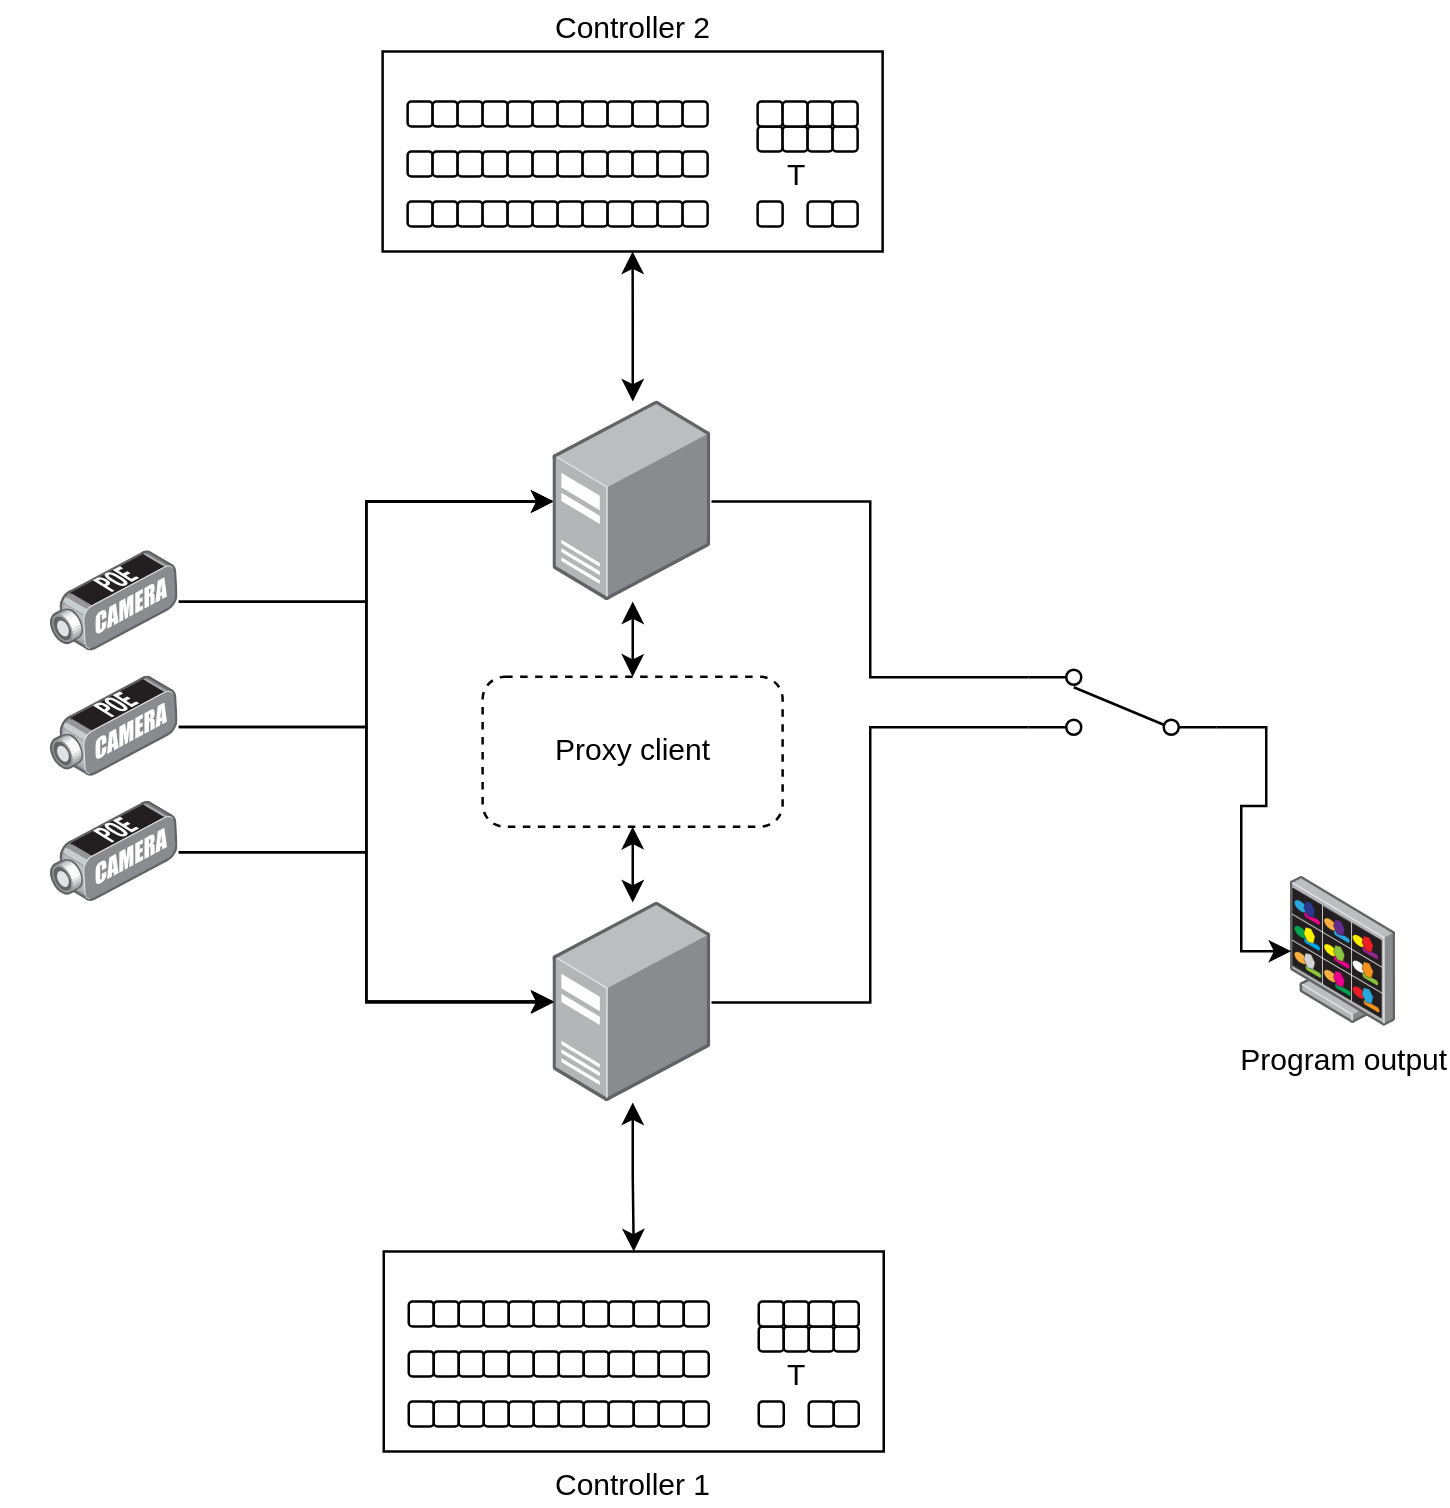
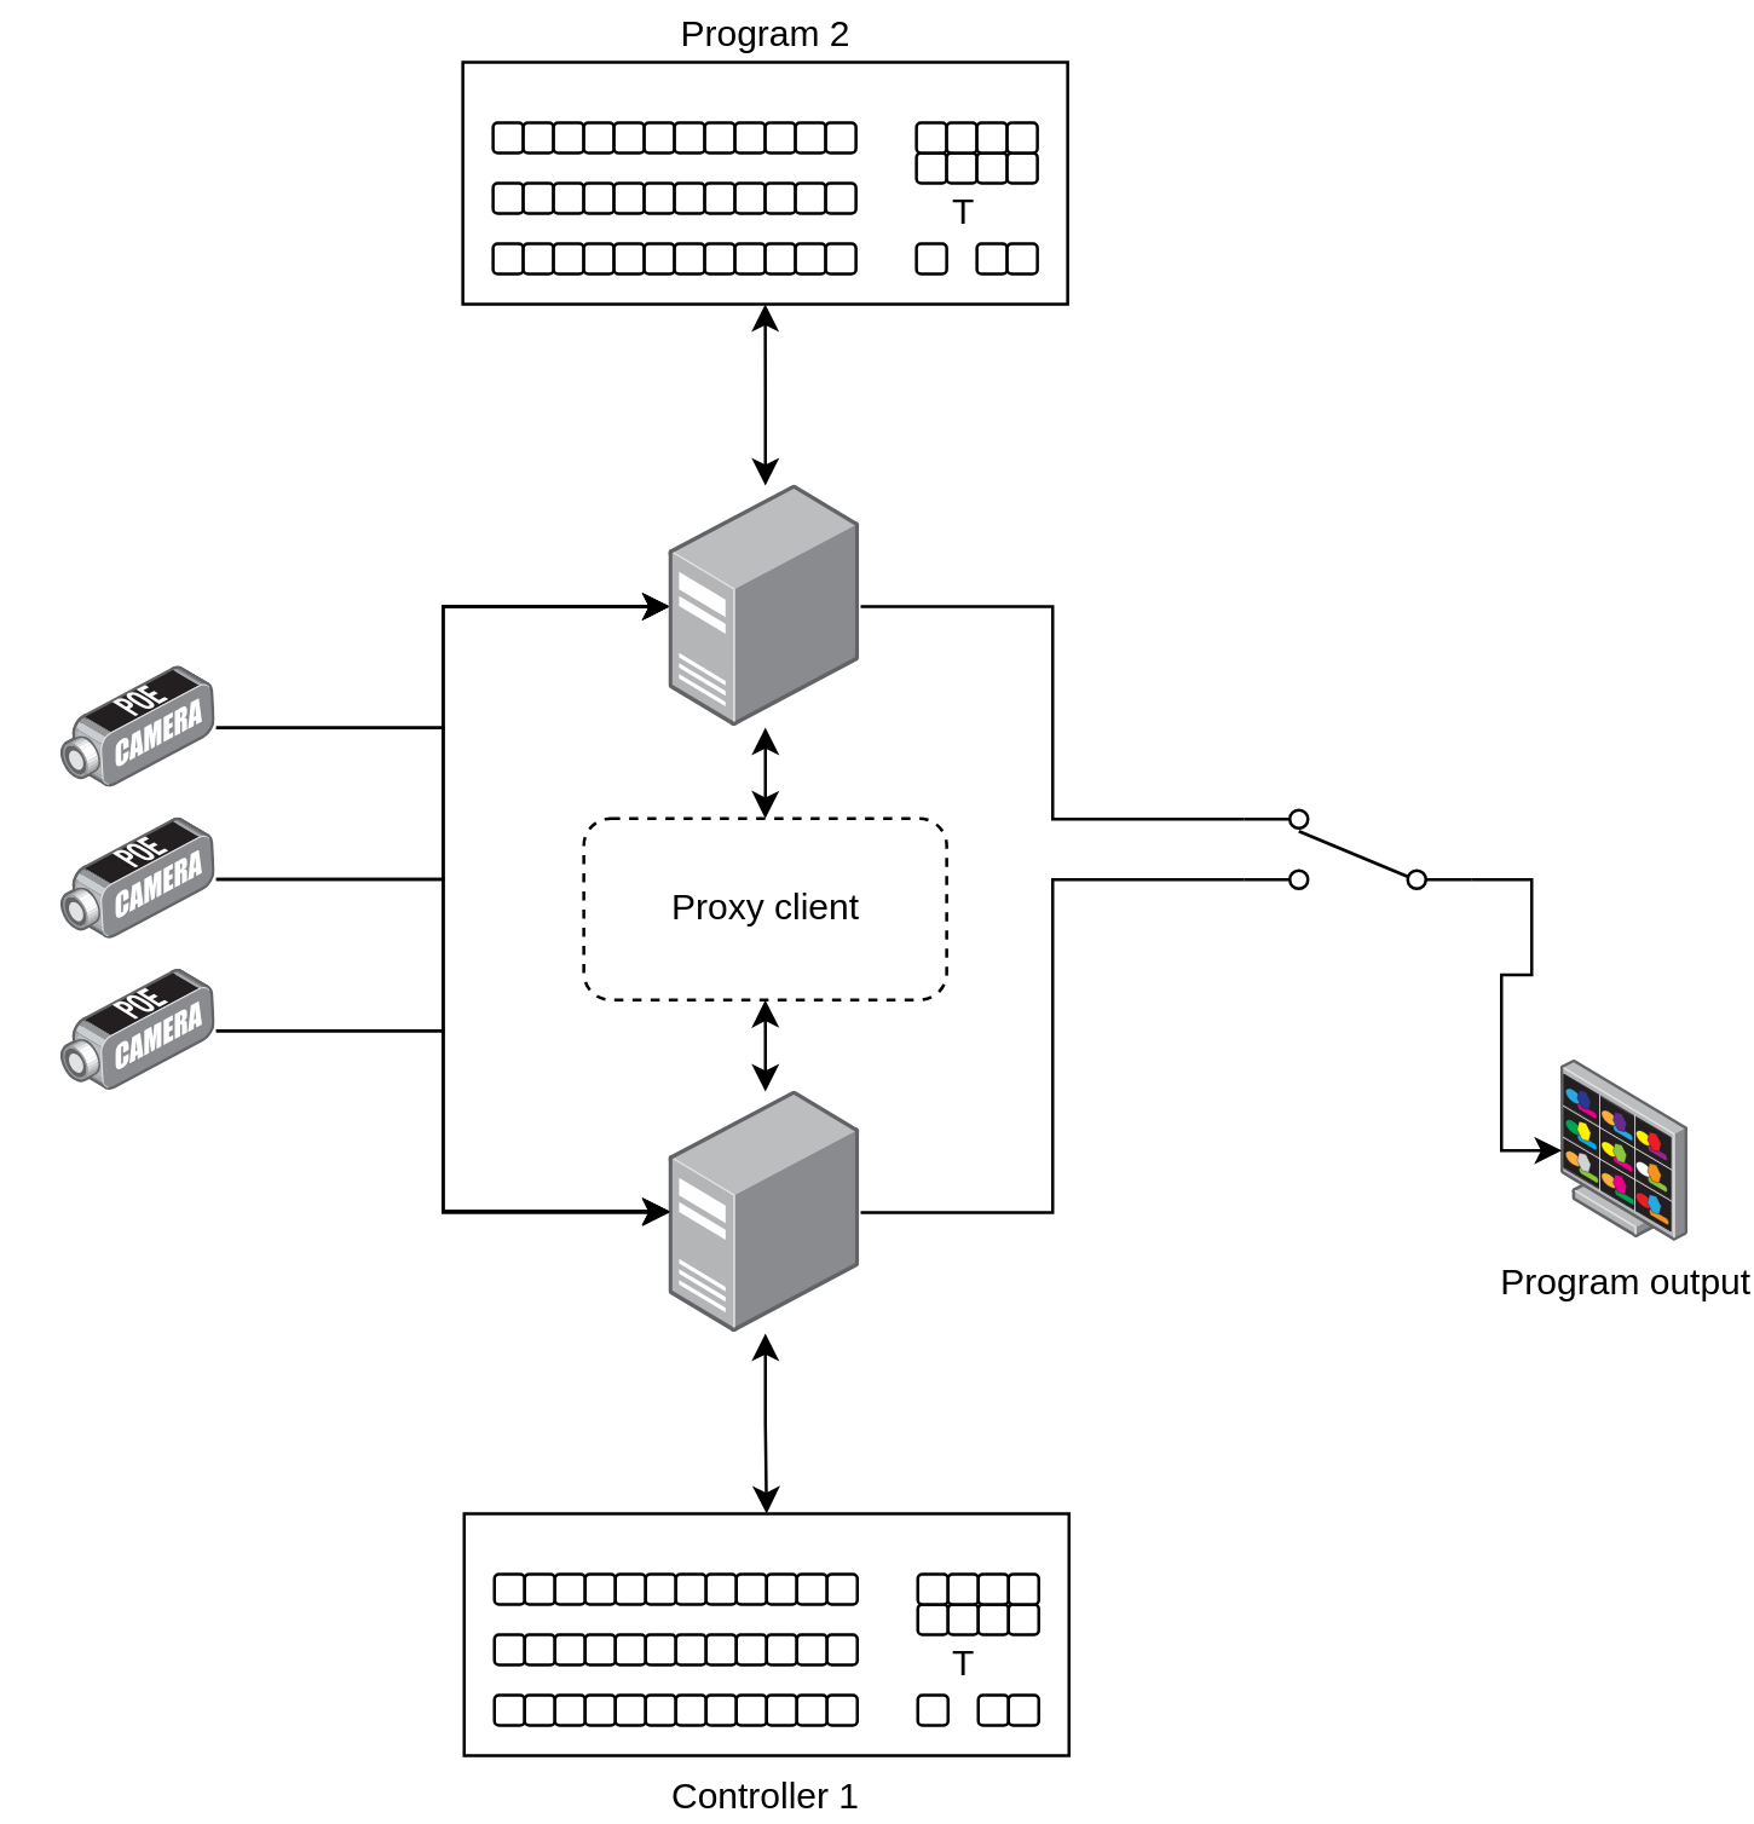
- <mxCell id="64" value="Controller 2" style="rounded=0;whiteSpace=wrap;html=1;labelPosition=center;verticalLabelPosition=top;align=center;verticalAlign=bottom;" vertex="1" parent="1"><mxGeometry x="152.55" y="20" width="200" height="80" as="geometry" /></mxCell>
+ <mxCell id="64" value="Program 2" style="rounded=0;whiteSpace=wrap;html=1;labelPosition=center;verticalLabelPosition=top;align=center;verticalAlign=bottom;" vertex="1" parent="1"><mxGeometry x="152.55" y="20" width="200" height="80" as="geometry" /></mxCell>
